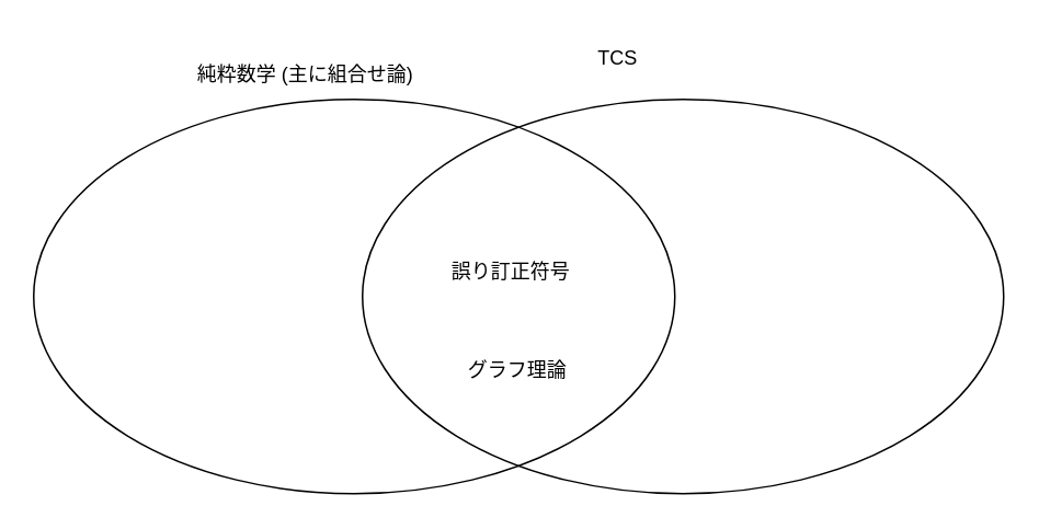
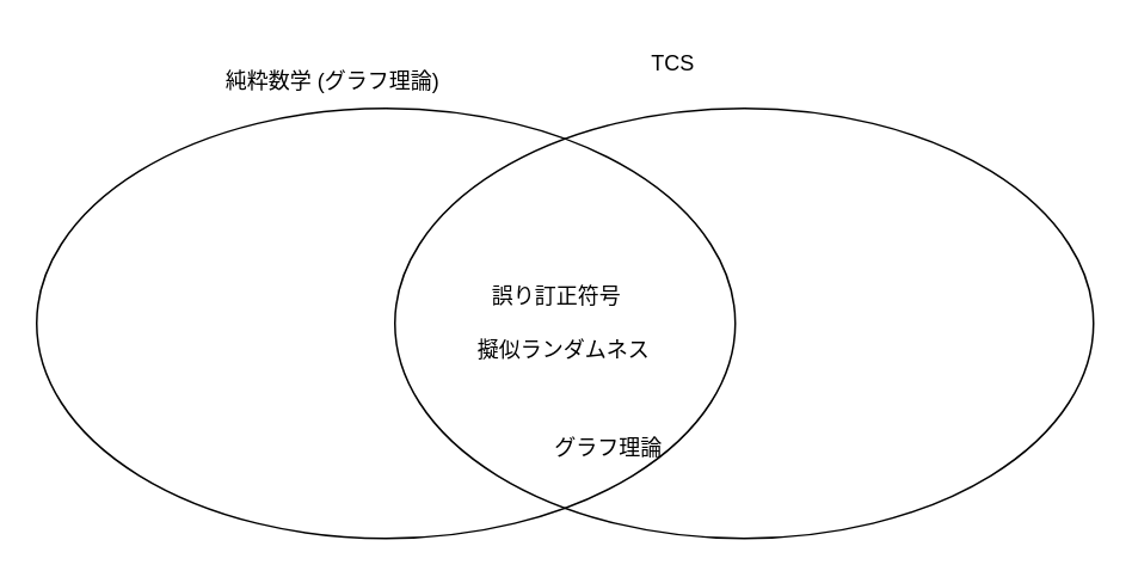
- <mxCell id="4" value="純粋数学 (主に組合せ論)" style="text;html=1;align=center;verticalAlign=middle;resizable=0;points=[];autosize=1;strokeColor=none;fillColor=none;fontStyle=0" vertex="1" parent="1"><mxGeometry x="110" y="30" width="150" height="30" as="geometry" /></mxCell>
+ <mxCell id="4" value="純粋数学 (グラフ理論)" style="text;html=1;align=center;verticalAlign=middle;resizable=0;points=[];autosize=1;strokeColor=none;fillColor=none;fontStyle=0" vertex="1" parent="1"><mxGeometry x="110" y="30" width="150" height="30" as="geometry" /></mxCell>
+ <mxCell id="7" value="擬似ランダムネス" style="text;html=1;align=center;verticalAlign=middle;resizable=0;points=[];autosize=1;strokeColor=none;fillColor=none;" vertex="1" parent="1"><mxGeometry x="254" y="180" width="120" height="30" as="geometry" /></mxCell>
- <mxCell id="8" value="グラフ理論" style="text;html=1;align=center;verticalAlign=middle;resizable=0;points=[];autosize=1;strokeColor=none;fillColor=none;" vertex="1" parent="1"><mxGeometry x="274" y="210" width="80" height="30" as="geometry" /></mxCell>
+ <mxCell id="8" value="グラフ理論" style="text;html=1;align=center;verticalAlign=middle;resizable=0;points=[];autosize=1;strokeColor=none;fillColor=none;" vertex="1" parent="1"><mxGeometry x="299" y="235" width="80" height="30" as="geometry" /></mxCell>
